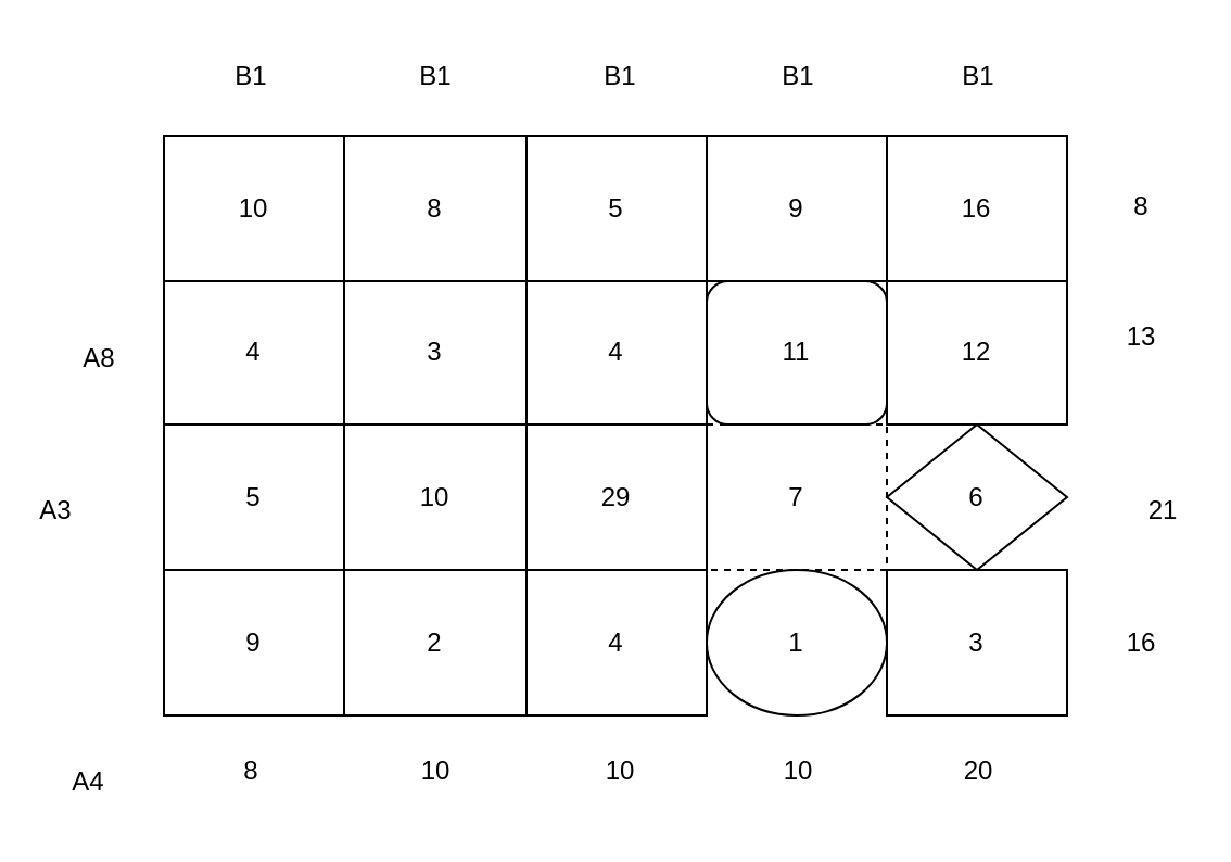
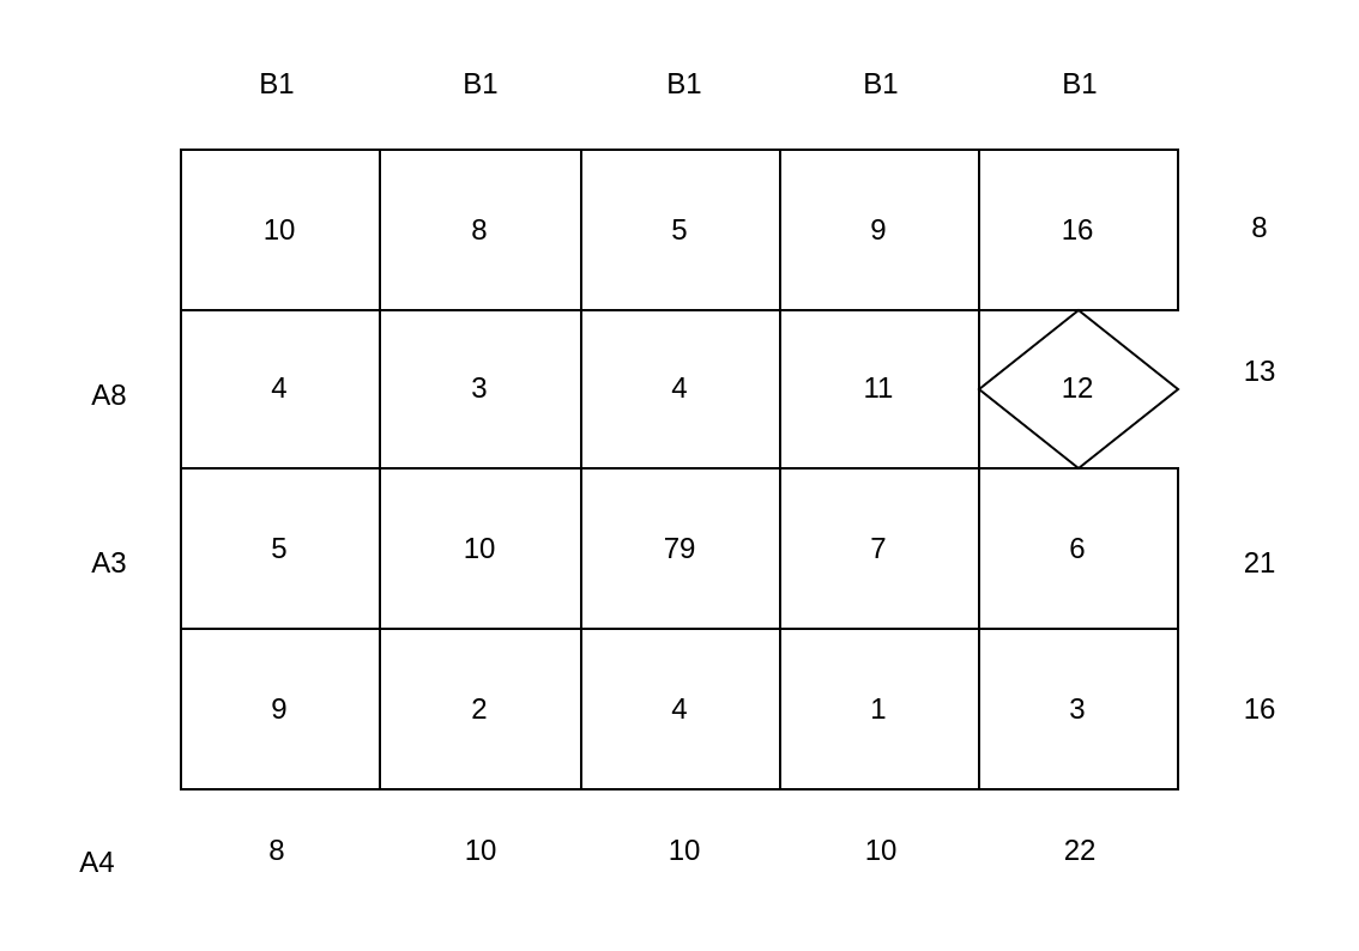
- <mxCell id="16" value="11" style="connectable=0;recursiveResize=0;strokeColor=inherit;fillColor=none;align=center;whiteSpace=wrap;html=1;rounded=1;" vertex="1" parent="1"><mxGeometry x="325" y="129" width="83" height="66" as="geometry"><mxRectangle width="83" height="66" as="alternateBounds" /></mxGeometry></mxCell>
+ <mxCell id="16" value="11" style="connectable=0;recursiveResize=0;strokeColor=inherit;fillColor=none;align=center;whiteSpace=wrap;html=1;" vertex="1" parent="1"><mxGeometry x="325" y="129" width="83" height="66" as="geometry"><mxRectangle width="83" height="66" as="alternateBounds" /></mxGeometry></mxCell>
- <mxCell id="19" value="12" style="connectable=0;recursiveResize=0;strokeColor=inherit;fillColor=none;align=center;whiteSpace=wrap;html=1;" vertex="1" parent="1"><mxGeometry x="408" y="129" width="83" height="66" as="geometry"><mxRectangle width="83" height="66" as="alternateBounds" /></mxGeometry></mxCell>
+ <mxCell id="19" value="12" style="rhombus;connectable=0;recursiveResize=0;strokeColor=inherit;fillColor=none;align=center;whiteSpace=wrap;html=1;" vertex="1" parent="1"><mxGeometry x="408" y="129" width="83" height="66" as="geometry"><mxRectangle width="83" height="66" as="alternateBounds" /></mxGeometry></mxCell>
- <mxCell id="20" value="6" style="rhombus;connectable=0;recursiveResize=0;strokeColor=inherit;fillColor=none;align=center;whiteSpace=wrap;html=1;" vertex="1" parent="1"><mxGeometry x="408" y="195" width="83" height="67" as="geometry"><mxRectangle width="83" height="67" as="alternateBounds" /></mxGeometry></mxCell>
+ <mxCell id="20" value="6" style="connectable=0;recursiveResize=0;strokeColor=inherit;fillColor=none;align=center;whiteSpace=wrap;html=1;" vertex="1" parent="1"><mxGeometry x="408" y="195" width="83" height="67" as="geometry"><mxRectangle width="83" height="67" as="alternateBounds" /></mxGeometry></mxCell>
- <mxCell id="14" value="29" style="connectable=0;recursiveResize=0;strokeColor=inherit;fillColor=none;align=center;whiteSpace=wrap;html=1;" vertex="1" parent="11"><mxGeometry x="167" width="83" height="67" as="geometry"><mxRectangle width="83" height="67" as="alternateBounds" /></mxGeometry></mxCell>
+ <mxCell id="14" value="79" style="connectable=0;recursiveResize=0;strokeColor=inherit;fillColor=none;align=center;whiteSpace=wrap;html=1;" vertex="1" parent="11"><mxGeometry x="167" width="83" height="67" as="geometry"><mxRectangle width="83" height="67" as="alternateBounds" /></mxGeometry></mxCell>
- <mxCell id="28" value="A3" style="text;html=1;align=center;verticalAlign=middle;resizable=0;points=[];autosize=1;strokeColor=none;fillColor=none;" vertex="1" parent="1"><mxGeometry x="5" y="220" width="40" height="30" as="geometry" /></mxCell>
+ <mxCell id="28" value="A3" style="text;html=1;align=center;verticalAlign=middle;resizable=0;points=[];autosize=1;strokeColor=none;fillColor=none;" vertex="1" parent="1"><mxGeometry x="25" y="220" width="40" height="30" as="geometry" /></mxCell>
- <mxCell id="37" value="21" style="text;html=1;align=center;verticalAlign=middle;resizable=0;points=[];autosize=1;strokeColor=none;fillColor=none;" vertex="1" parent="1"><mxGeometry x="515" y="220" width="40" height="30" as="geometry" /></mxCell>
+ <mxCell id="37" value="21" style="text;html=1;align=center;verticalAlign=middle;resizable=0;points=[];autosize=1;strokeColor=none;fillColor=none;" vertex="1" parent="1"><mxGeometry x="505" y="220" width="40" height="30" as="geometry" /></mxCell>
- <mxCell id="25" value="1" style="ellipse;connectable=0;recursiveResize=0;strokeColor=inherit;fillColor=none;align=center;whiteSpace=wrap;html=1;" vertex="1" parent="1"><mxGeometry x="325" y="262" width="83" height="67" as="geometry"><mxRectangle width="83" height="67" as="alternateBounds" /></mxGeometry></mxCell>
+ <mxCell id="25" value="1" style="connectable=0;recursiveResize=0;strokeColor=inherit;fillColor=none;align=center;whiteSpace=wrap;html=1;" vertex="1" parent="1"><mxGeometry x="325" y="262" width="83" height="67" as="geometry"><mxRectangle width="83" height="67" as="alternateBounds" /></mxGeometry></mxCell>
- <mxCell id="43" value="20" style="text;html=1;align=center;verticalAlign=middle;resizable=0;points=[];autosize=1;strokeColor=none;fillColor=none;" vertex="1" parent="1"><mxGeometry x="429.5" y="340" width="40" height="30" as="geometry" /></mxCell>
+ <mxCell id="43" value="22" style="text;html=1;align=center;verticalAlign=middle;resizable=0;points=[];autosize=1;strokeColor=none;fillColor=none;" vertex="1" parent="1"><mxGeometry x="429.5" y="340" width="40" height="30" as="geometry" /></mxCell>
